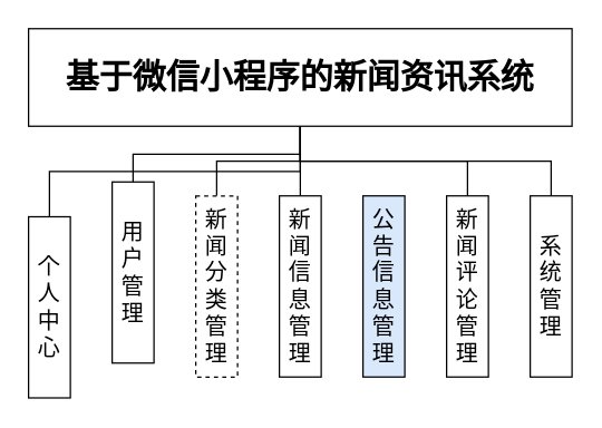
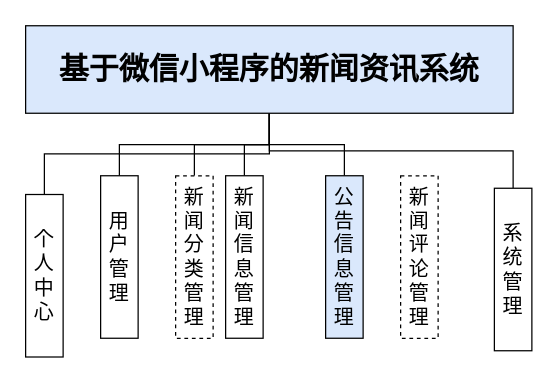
- <mxCell id="9" value="&lt;font style=&quot;font-size: 24px;&quot; face=&quot;Times New Roman&quot;&gt;&lt;b&gt;基于微信小程序的新闻资讯系统&lt;/b&gt;&lt;/font&gt;" style="rounded=0;whiteSpace=wrap;html=1;" parent="1" vertex="1"><mxGeometry x="20" y="20" width="390" height="70" as="geometry" /></mxCell>
+ <mxCell id="9" value="&lt;font style=&quot;font-size: 24px;&quot; face=&quot;Times New Roman&quot;&gt;&lt;b&gt;基于微信小程序的新闻资讯系统&lt;/b&gt;&lt;/font&gt;" style="rounded=0;whiteSpace=wrap;html=1;fillColor=#dae8fc;" parent="1" vertex="1"><mxGeometry x="20" y="20" width="390" height="70" as="geometry" /></mxCell>
+ <mxCell id="6" style="edgeStyle=orthogonalEdgeStyle;rounded=0;orthogonalLoop=1;jettySize=auto;html=1;exitX=0.5;exitY=1;exitDx=0;exitDy=0;entryX=0.5;entryY=0;entryDx=0;entryDy=0;endArrow=none;startFill=0;" parent="1" source="9" target="15" edge="1"><mxGeometry relative="1" as="geometry" /></mxCell>
- <mxCell id="7" style="edgeStyle=orthogonalEdgeStyle;rounded=0;orthogonalLoop=1;jettySize=auto;html=1;exitX=0.5;exitY=1;exitDx=0;exitDy=0;entryX=0.5;entryY=0;entryDx=0;entryDy=0;endArrow=none;startFill=0;" parent="1" source="9" target="16" edge="1"><mxGeometry relative="1" as="geometry" /></mxCell>
- <mxCell id="11" value="&lt;font face=&quot;Times New Roman&quot; style=&quot;font-size: 16px;&quot;&gt;用&lt;/font&gt;&lt;div&gt;&lt;font face=&quot;Times New Roman&quot; style=&quot;font-size: 16px;&quot;&gt;户&lt;/font&gt;&lt;/div&gt;&lt;div&gt;&lt;font face=&quot;Times New Roman&quot; style=&quot;font-size: 16px;&quot;&gt;管&lt;/font&gt;&lt;/div&gt;&lt;div&gt;&lt;font face=&quot;Times New Roman&quot; style=&quot;font-size: 16px;&quot;&gt;理&lt;/font&gt;&lt;/div&gt;" style="rounded=0;whiteSpace=wrap;html=1;" parent="1" vertex="1"><mxGeometry x="80" y="130" width="30" height="130" as="geometry" /></mxCell>
+ <mxCell id="11" value="&lt;font face=&quot;Times New Roman&quot; style=&quot;font-size: 16px;&quot;&gt;用&lt;/font&gt;&lt;div&gt;&lt;font face=&quot;Times New Roman&quot; style=&quot;font-size: 16px;&quot;&gt;户&lt;/font&gt;&lt;/div&gt;&lt;div&gt;&lt;font face=&quot;Times New Roman&quot; style=&quot;font-size: 16px;&quot;&gt;管&lt;/font&gt;&lt;/div&gt;&lt;div&gt;&lt;font face=&quot;Times New Roman&quot; style=&quot;font-size: 16px;&quot;&gt;理&lt;/font&gt;&lt;/div&gt;" style="rounded=0;whiteSpace=wrap;html=1;" parent="1" vertex="1"><mxGeometry x="80" y="140" width="30" height="130" as="geometry" /></mxCell>
- <mxCell id="13" value="&lt;font face=&quot;Times New Roman&quot; style=&quot;font-size: 16px;&quot;&gt;新&lt;/font&gt;&lt;div&gt;&lt;font face=&quot;Times New Roman&quot; style=&quot;font-size: 16px;&quot;&gt;闻&lt;/font&gt;&lt;/div&gt;&lt;div&gt;&lt;font face=&quot;Times New Roman&quot; style=&quot;font-size: 16px;&quot;&gt;信&lt;/font&gt;&lt;/div&gt;&lt;div&gt;&lt;font face=&quot;Times New Roman&quot; style=&quot;font-size: 16px;&quot;&gt;息&lt;/font&gt;&lt;/div&gt;&lt;div&gt;&lt;font face=&quot;Times New Roman&quot; style=&quot;font-size: 16px;&quot;&gt;管&lt;/font&gt;&lt;/div&gt;&lt;div&gt;&lt;font face=&quot;Times New Roman&quot; style=&quot;font-size: 16px;&quot;&gt;理&lt;/font&gt;&lt;/div&gt;" style="rounded=0;whiteSpace=wrap;html=1;" parent="1" vertex="1"><mxGeometry x="200" y="140" width="30" height="130" as="geometry" /></mxCell>
+ <mxCell id="13" value="&lt;font face=&quot;Times New Roman&quot; style=&quot;font-size: 16px;&quot;&gt;新&lt;/font&gt;&lt;div&gt;&lt;font face=&quot;Times New Roman&quot; style=&quot;font-size: 16px;&quot;&gt;闻&lt;/font&gt;&lt;/div&gt;&lt;div&gt;&lt;font face=&quot;Times New Roman&quot; style=&quot;font-size: 16px;&quot;&gt;信&lt;/font&gt;&lt;/div&gt;&lt;div&gt;&lt;font face=&quot;Times New Roman&quot; style=&quot;font-size: 16px;&quot;&gt;息&lt;/font&gt;&lt;/div&gt;&lt;div&gt;&lt;font face=&quot;Times New Roman&quot; style=&quot;font-size: 16px;&quot;&gt;管&lt;/font&gt;&lt;/div&gt;&lt;div&gt;&lt;font face=&quot;Times New Roman&quot; style=&quot;font-size: 16px;&quot;&gt;理&lt;/font&gt;&lt;/div&gt;" style="rounded=0;whiteSpace=wrap;html=1;" parent="1" vertex="1"><mxGeometry x="180" y="140" width="30" height="130" as="geometry" /></mxCell>
- <mxCell id="16" value="&lt;font style=&quot;font-size: 16px;&quot; face=&quot;Times New Roman&quot;&gt;新&lt;/font&gt;&lt;div&gt;&lt;font style=&quot;font-size: 16px;&quot; face=&quot;Times New Roman&quot;&gt;闻&lt;/font&gt;&lt;/div&gt;&lt;div&gt;&lt;font style=&quot;font-size: 16px;&quot; face=&quot;Times New Roman&quot;&gt;评&lt;/font&gt;&lt;/div&gt;&lt;div&gt;&lt;font style=&quot;font-size: 16px;&quot; face=&quot;Times New Roman&quot;&gt;论&lt;/font&gt;&lt;/div&gt;&lt;div&gt;&lt;font style=&quot;font-size: 16px;&quot; face=&quot;Times New Roman&quot;&gt;管&lt;/font&gt;&lt;/div&gt;&lt;div&gt;&lt;font style=&quot;font-size: 16px;&quot; face=&quot;Times New Roman&quot;&gt;理&lt;/font&gt;&lt;/div&gt;" style="rounded=0;whiteSpace=wrap;html=1;" parent="1" vertex="1"><mxGeometry x="320" y="140" width="30" height="130" as="geometry" /></mxCell>
+ <mxCell id="16" value="&lt;font style=&quot;font-size: 16px;&quot; face=&quot;Times New Roman&quot;&gt;新&lt;/font&gt;&lt;div&gt;&lt;font style=&quot;font-size: 16px;&quot; face=&quot;Times New Roman&quot;&gt;闻&lt;/font&gt;&lt;/div&gt;&lt;div&gt;&lt;font style=&quot;font-size: 16px;&quot; face=&quot;Times New Roman&quot;&gt;评&lt;/font&gt;&lt;/div&gt;&lt;div&gt;&lt;font style=&quot;font-size: 16px;&quot; face=&quot;Times New Roman&quot;&gt;论&lt;/font&gt;&lt;/div&gt;&lt;div&gt;&lt;font style=&quot;font-size: 16px;&quot; face=&quot;Times New Roman&quot;&gt;管&lt;/font&gt;&lt;/div&gt;&lt;div&gt;&lt;font style=&quot;font-size: 16px;&quot; face=&quot;Times New Roman&quot;&gt;理&lt;/font&gt;&lt;/div&gt;" style="rounded=0;whiteSpace=wrap;html=1;dashed=1;" parent="1" vertex="1"><mxGeometry x="320" y="140" width="30" height="130" as="geometry" /></mxCell>
- <mxCell id="14" value="&lt;font face=&quot;Times New Roman&quot; style=&quot;font-size: 16px;&quot;&gt;系&lt;/font&gt;&lt;div&gt;&lt;font face=&quot;Times New Roman&quot; style=&quot;font-size: 16px;&quot;&gt;统&lt;/font&gt;&lt;/div&gt;&lt;div&gt;&lt;font face=&quot;Times New Roman&quot; style=&quot;font-size: 16px;&quot;&gt;管&lt;/font&gt;&lt;/div&gt;&lt;div&gt;&lt;font face=&quot;Times New Roman&quot; style=&quot;font-size: 16px;&quot;&gt;理&lt;/font&gt;&lt;/div&gt;" style="rounded=0;whiteSpace=wrap;html=1;" parent="1" vertex="1"><mxGeometry x="380" y="140" width="30" height="130" as="geometry" /></mxCell>
+ <mxCell id="14" value="&lt;font face=&quot;Times New Roman&quot; style=&quot;font-size: 16px;&quot;&gt;系&lt;/font&gt;&lt;div&gt;&lt;font face=&quot;Times New Roman&quot; style=&quot;font-size: 16px;&quot;&gt;统&lt;/font&gt;&lt;/div&gt;&lt;div&gt;&lt;font face=&quot;Times New Roman&quot; style=&quot;font-size: 16px;&quot;&gt;管&lt;/font&gt;&lt;/div&gt;&lt;div&gt;&lt;font face=&quot;Times New Roman&quot; style=&quot;font-size: 16px;&quot;&gt;理&lt;/font&gt;&lt;/div&gt;" style="rounded=0;whiteSpace=wrap;html=1;" parent="1" vertex="1"><mxGeometry x="395" y="150" width="30" height="130" as="geometry" /></mxCell>
